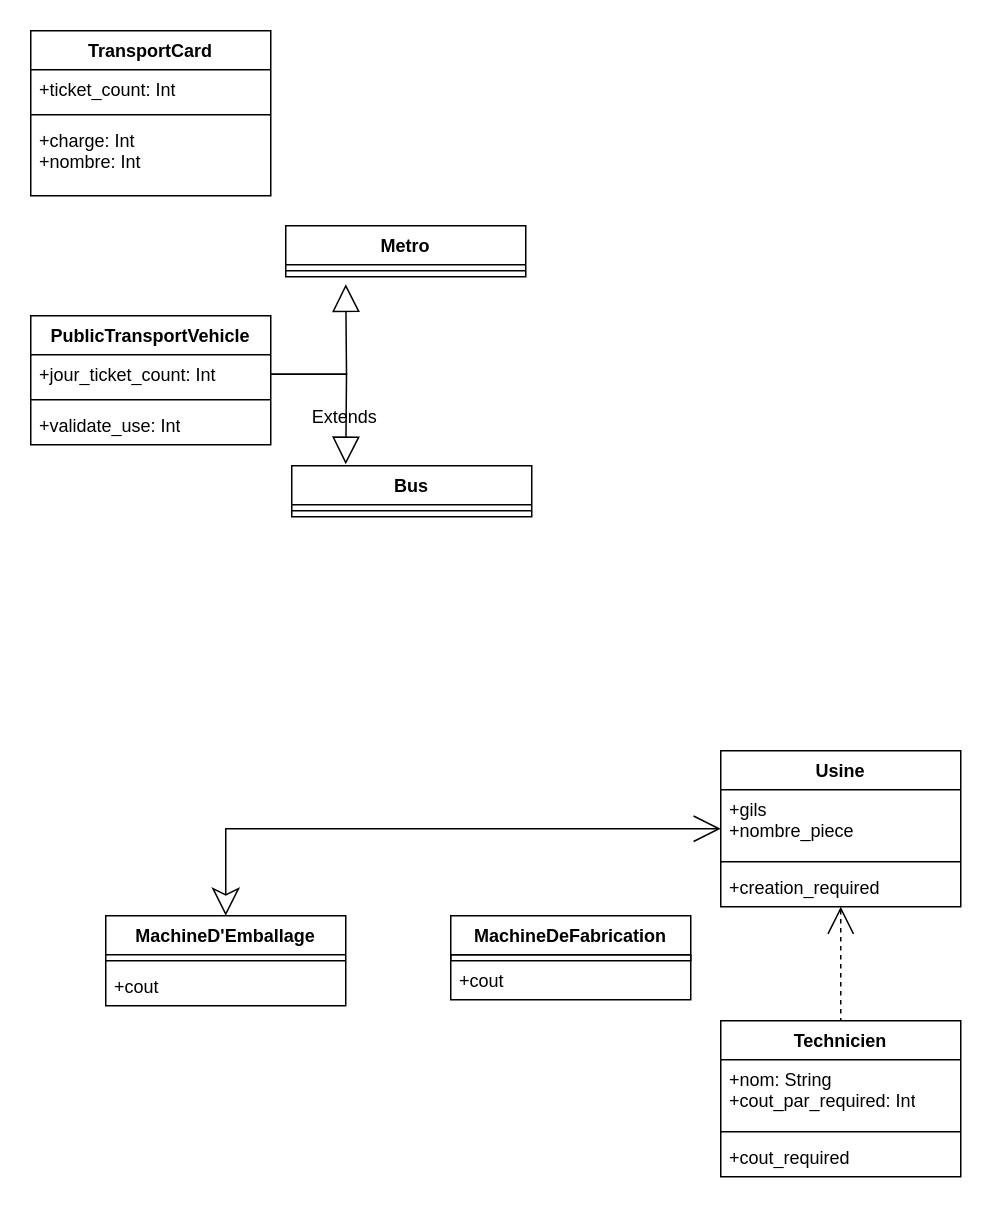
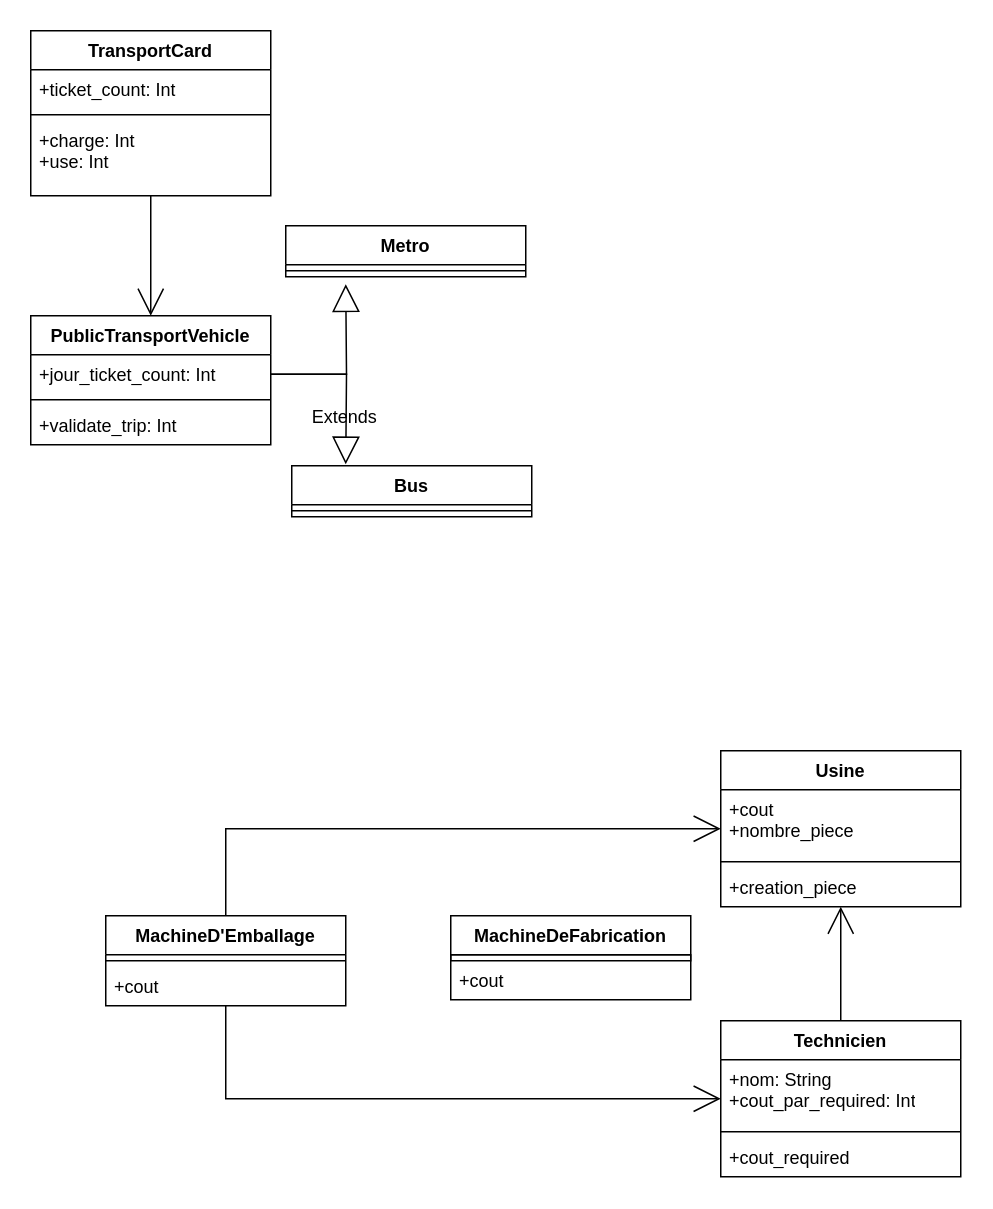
- <mxCell id="6" value="+charge: Int&lt;div&gt;+nombre: Int&lt;/div&gt;" style="text;strokeColor=none;fillColor=none;align=left;verticalAlign=top;spacingLeft=4;spacingRight=4;overflow=hidden;rotatable=0;points=[[0,0.5],[1,0.5]];portConstraint=eastwest;whiteSpace=wrap;html=1;" vertex="1" parent="3"><mxGeometry y="60" width="160" height="50" as="geometry" /></mxCell>
+ <mxCell id="6" value="+charge: Int&lt;div&gt;+use: Int&lt;/div&gt;" style="text;strokeColor=none;fillColor=none;align=left;verticalAlign=top;spacingLeft=4;spacingRight=4;overflow=hidden;rotatable=0;points=[[0,0.5],[1,0.5]];portConstraint=eastwest;whiteSpace=wrap;html=1;" vertex="1" parent="3"><mxGeometry y="60" width="160" height="50" as="geometry" /></mxCell>
+ <mxCell id="2" style="edgeStyle=orthogonalEdgeStyle;rounded=0;orthogonalLoop=1;jettySize=auto;html=1;entryX=0.5;entryY=0;entryDx=0;entryDy=0;endSize=16;startSize=16;endArrow=open;endFill=0;" edge="1" parent="1" source="3" target="7"><mxGeometry relative="1" as="geometry" /></mxCell>
- <mxCell id="10" value="+validate_use: Int" style="text;strokeColor=none;fillColor=none;align=left;verticalAlign=top;spacingLeft=4;spacingRight=4;overflow=hidden;rotatable=0;points=[[0,0.5],[1,0.5]];portConstraint=eastwest;whiteSpace=wrap;html=1;" vertex="1" parent="7"><mxGeometry y="60" width="160" height="26" as="geometry" /></mxCell>
+ <mxCell id="10" value="+validate_trip: Int" style="text;strokeColor=none;fillColor=none;align=left;verticalAlign=top;spacingLeft=4;spacingRight=4;overflow=hidden;rotatable=0;points=[[0,0.5],[1,0.5]];portConstraint=eastwest;whiteSpace=wrap;html=1;" vertex="1" parent="7"><mxGeometry y="60" width="160" height="26" as="geometry" /></mxCell>
- <mxCell id="32" value="+gils&lt;div&gt;+nombre_piece&lt;/div&gt;&lt;div&gt;&lt;br&gt;&lt;/div&gt;" style="text;strokeColor=none;fillColor=none;align=left;verticalAlign=top;spacingLeft=4;spacingRight=4;overflow=hidden;rotatable=0;points=[[0,0.5],[1,0.5]];portConstraint=eastwest;whiteSpace=wrap;html=1;" vertex="1" parent="31"><mxGeometry y="26" width="160" height="44" as="geometry" /></mxCell>
+ <mxCell id="32" value="+cout&lt;div&gt;+nombre_piece&lt;/div&gt;&lt;div&gt;&lt;br&gt;&lt;/div&gt;" style="text;strokeColor=none;fillColor=none;align=left;verticalAlign=top;spacingLeft=4;spacingRight=4;overflow=hidden;rotatable=0;points=[[0,0.5],[1,0.5]];portConstraint=eastwest;whiteSpace=wrap;html=1;" vertex="1" parent="31"><mxGeometry y="26" width="160" height="44" as="geometry" /></mxCell>
- <mxCell id="34" value="+creation_required" style="text;strokeColor=none;fillColor=none;align=left;verticalAlign=top;spacingLeft=4;spacingRight=4;overflow=hidden;rotatable=0;points=[[0,0.5],[1,0.5]];portConstraint=eastwest;whiteSpace=wrap;html=1;" vertex="1" parent="31"><mxGeometry y="78" width="160" height="26" as="geometry" /></mxCell>
+ <mxCell id="34" value="+creation_piece" style="text;strokeColor=none;fillColor=none;align=left;verticalAlign=top;spacingLeft=4;spacingRight=4;overflow=hidden;rotatable=0;points=[[0,0.5],[1,0.5]];portConstraint=eastwest;whiteSpace=wrap;html=1;" vertex="1" parent="31"><mxGeometry y="78" width="160" height="26" as="geometry" /></mxCell>
- <mxCell id="30" style="edgeStyle=orthogonalEdgeStyle;rounded=0;orthogonalLoop=1;jettySize=auto;html=1;entryX=0.5;entryY=0;entryDx=0;entryDy=0;startArrow=open;startFill=0;endArrow=classic;endFill=0;endSize=16;startSize=16;" edge="1" parent="1" source="31" target="21"><mxGeometry relative="1" as="geometry"><mxPoint x="580" y="433" as="sourcePoint" /><mxPoint x="150" as="targetPoint" y="590" /></mxGeometry></mxCell>
+ <mxCell id="30" style="edgeStyle=orthogonalEdgeStyle;rounded=0;orthogonalLoop=1;jettySize=auto;html=1;entryX=0.5;entryY=0;entryDx=0;entryDy=0;startArrow=open;startFill=0;endArrow=none;endFill=0;endSize=16;startSize=16;" edge="1" parent="1" source="31" target="21"><mxGeometry relative="1" as="geometry"><mxPoint x="580" y="433" as="sourcePoint" /><mxPoint x="150" as="targetPoint" y="590" /></mxGeometry></mxCell>
- <mxCell id="29" style="edgeStyle=orthogonalEdgeStyle;rounded=0;orthogonalLoop=1;jettySize=auto;html=1;endSize=16;startSize=16;endArrow=none;endFill=0;startArrow=open;startFill=0;dashed=1;" edge="1" parent="1" source="31" target="25"><mxGeometry relative="1" as="geometry" /></mxCell>
+ <mxCell id="29" style="edgeStyle=orthogonalEdgeStyle;rounded=0;orthogonalLoop=1;jettySize=auto;html=1;endSize=16;startSize=16;endArrow=none;endFill=0;startArrow=open;startFill=0;" edge="1" parent="1" source="31" target="25"><mxGeometry relative="1" as="geometry" /></mxCell>
+ <mxCell id="24" style="edgeStyle=orthogonalEdgeStyle;rounded=0;orthogonalLoop=1;jettySize=auto;html=1;endArrow=none;endFill=0;startArrow=open;startFill=0;endSize=16;startSize=16;" edge="1" parent="1" source="25" target="21"><mxGeometry relative="1" as="geometry" /></mxCell>
